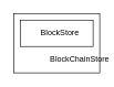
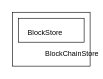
- <mxCell id="4" value="BlockStore" style="text;html=1;strokeColor=none;fillColor=none;align=center;verticalAlign=middle;whiteSpace=wrap;rounded=0;" vertex="1" parent="1"><mxGeometry x="70" y="40" width="40" height="20" as="geometry" /></mxCell>
+ <mxCell id="4" value="BlockStore" style="text;html=1;strokeColor=none;fillColor=none;align=center;verticalAlign=middle;whiteSpace=wrap;rounded=0;" vertex="1" parent="1"><mxGeometry x="55" y="45" width="40" height="20" as="geometry" /></mxCell>
